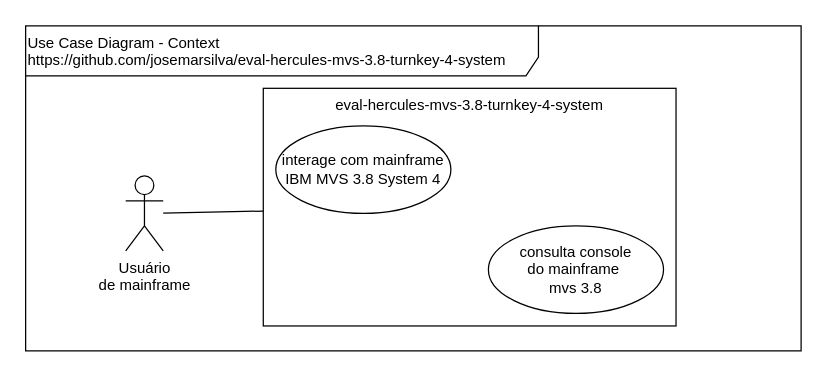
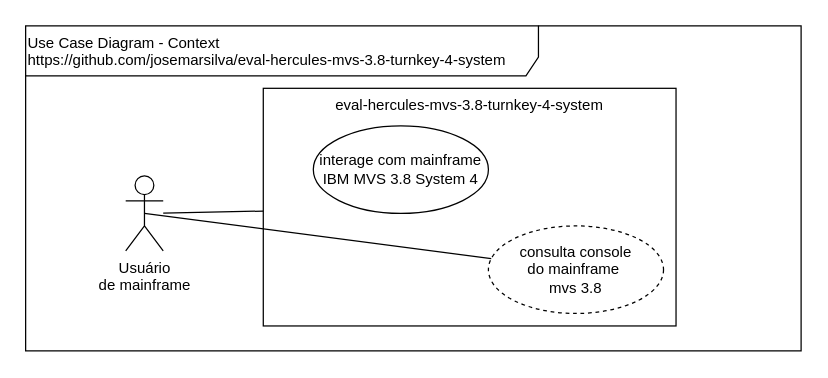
- <mxCell id="5" value="interage com mainframe&lt;br&gt;IBM MVS 3.8 System 4&lt;br&gt;" style="ellipse;whiteSpace=wrap;html=1;align=center;" parent="1" vertex="1"><mxGeometry x="220" y="100" width="140" height="70" as="geometry" /></mxCell>
+ <mxCell id="5" value="interage com mainframe&lt;br&gt;IBM MVS 3.8 System 4&lt;br&gt;" style="ellipse;whiteSpace=wrap;html=1;align=center;" parent="1" vertex="1"><mxGeometry x="250" y="100" width="140" height="70" as="geometry" /></mxCell>
+ <mxCell id="8" style="rounded=0;orthogonalLoop=1;jettySize=auto;html=1;endArrow=none;endFill=0;exitX=0.5;exitY=0.5;exitDx=0;exitDy=0;exitPerimeter=0;" edge="1" parent="1" target="7" source="3"><mxGeometry relative="1" as="geometry"><mxPoint x="270" y="247.439" as="sourcePoint" /></mxGeometry></mxCell>
- <mxCell id="7" value="consulta console&lt;br&gt;do mainframe&amp;nbsp;&lt;br&gt;mvs 3.8" style="ellipse;whiteSpace=wrap;html=1;align=center;" vertex="1" parent="1"><mxGeometry x="390" y="180" width="140" height="70" as="geometry" /></mxCell>
+ <mxCell id="7" value="consulta console&lt;br&gt;do mainframe&amp;nbsp;&lt;br&gt;mvs 3.8" style="ellipse;whiteSpace=wrap;html=1;align=center;dashed=1;" vertex="1" parent="1"><mxGeometry x="390" y="180" width="140" height="70" as="geometry" /></mxCell>
